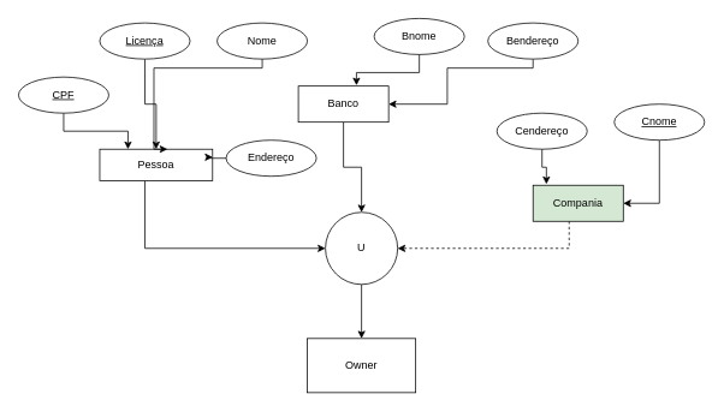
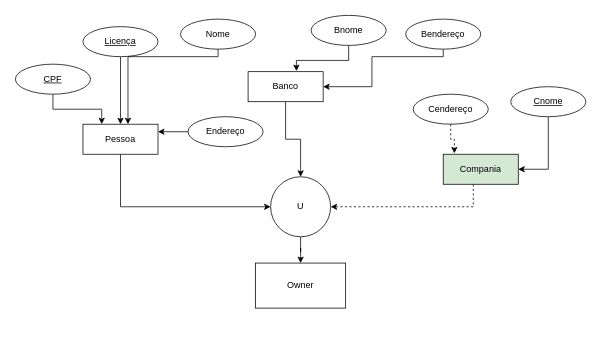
- <mxCell id="12" value="Licença" style="ellipse;whiteSpace=wrap;html=1;align=center;fontStyle=4;" vertex="1" parent="1"><mxGeometry x="110" y="25" width="100" height="40" as="geometry" /></mxCell>
+ <mxCell id="12" value="Licença" style="ellipse;whiteSpace=wrap;html=1;align=center;fontStyle=4;" vertex="1" parent="1"><mxGeometry x="110" y="35" width="100" height="40" as="geometry" /></mxCell>
- <mxCell id="3" value="Pessoa" style="whiteSpace=wrap;html=1;align=center;" vertex="1" parent="1"><mxGeometry x="110" y="165" width="125" height="35" as="geometry" /></mxCell>
+ <mxCell id="3" value="Pessoa" style="whiteSpace=wrap;html=1;align=center;" vertex="1" parent="1"><mxGeometry x="110" y="165" width="100" height="40" as="geometry" /></mxCell>
- <mxCell id="26" style="edgeStyle=orthogonalEdgeStyle;rounded=0;orthogonalLoop=1;jettySize=auto;html=1;entryX=0.148;entryY=-0.03;entryDx=0;entryDy=0;entryPerimeter=0;" edge="1" parent="1" source="25" target="7"><mxGeometry relative="1" as="geometry" /></mxCell>
+ <mxCell id="26" style="edgeStyle=orthogonalEdgeStyle;rounded=0;orthogonalLoop=1;jettySize=auto;html=1;entryX=0.148;entryY=-0.03;entryDx=0;entryDy=0;entryPerimeter=0;dashed=1;" edge="1" parent="1" source="25" target="7"><mxGeometry relative="1" as="geometry" /></mxCell>
- <mxCell id="10" value="Owner" style="rounded=0;whiteSpace=wrap;html=1;" vertex="1" parent="1"><mxGeometry x="340" y="375" width="120" height="60" as="geometry" /></mxCell>
+ <mxCell id="10" value="Owner" style="rounded=0;whiteSpace=wrap;html=1;" vertex="1" parent="1"><mxGeometry x="340" y="350" width="120" height="60" as="geometry" /></mxCell>
